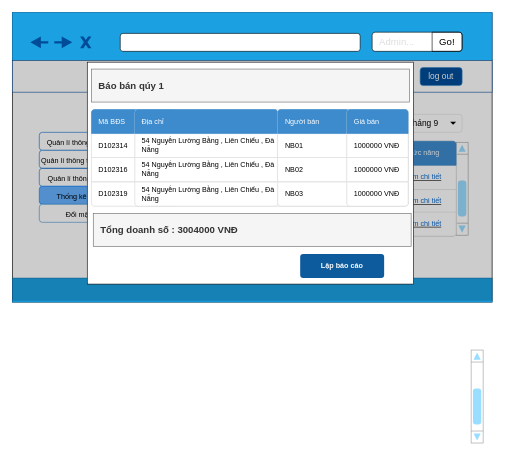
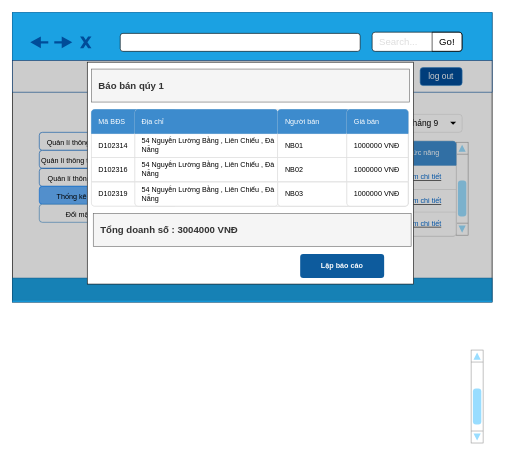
- <mxCell id="6" value="Admin..." style="html=1;shadow=0;shape=mxgraph.bootstrap.rrect;fillColor=#ffffff;rSize=5;strokeColor=#000000;align=left;spacingLeft=10;fontSize=16;fontColor=#dddddd;whiteSpace=wrap;" parent="1" vertex="1"><mxGeometry x="620" y="53" width="150" height="32" as="geometry" /></mxCell>
+ <mxCell id="6" value="Search..." style="html=1;shadow=0;shape=mxgraph.bootstrap.rrect;fillColor=#ffffff;rSize=5;strokeColor=#000000;align=left;spacingLeft=10;fontSize=16;fontColor=#dddddd;whiteSpace=wrap;" parent="1" vertex="1"><mxGeometry x="620" y="53" width="150" height="32" as="geometry" /></mxCell>
